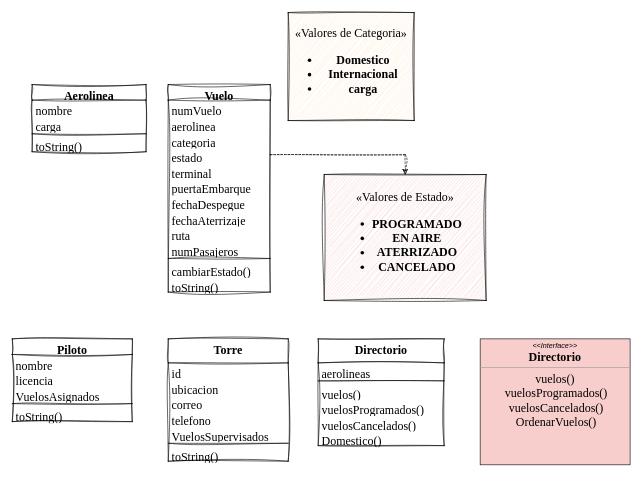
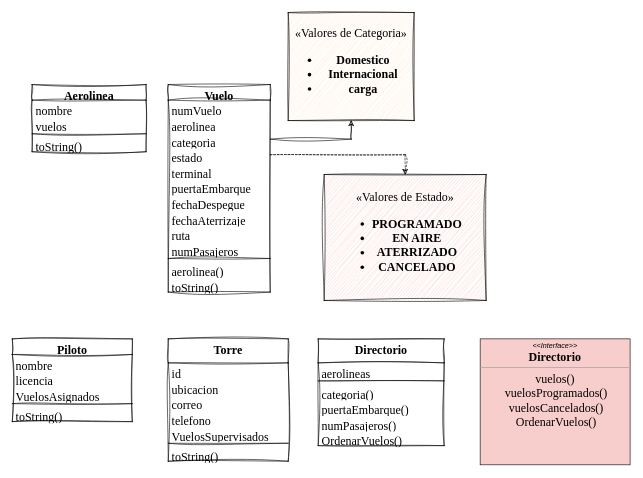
- <mxCell id="32" value="carga" style="text;strokeColor=none;fillColor=none;align=left;verticalAlign=top;spacingLeft=4;spacingRight=4;overflow=hidden;rotatable=0;points=[[0,0.5],[1,0.5]];portConstraint=eastwest;whiteSpace=wrap;html=1;fontSize=20;fontFamily=Architects Daughter;" parent="30" vertex="1"><mxGeometry y="52" width="190" height="26" as="geometry" /></mxCell>
+ <mxCell id="32" value="vuelos" style="text;strokeColor=none;fillColor=none;align=left;verticalAlign=top;spacingLeft=4;spacingRight=4;overflow=hidden;rotatable=0;points=[[0,0.5],[1,0.5]];portConstraint=eastwest;whiteSpace=wrap;html=1;fontSize=20;fontFamily=Architects Daughter;" parent="30" vertex="1"><mxGeometry y="52" width="190" height="26" as="geometry" /></mxCell>
+ <mxCell id="36" style="edgeStyle=orthogonalEdgeStyle;rounded=0;sketch=1;hachureGap=4;jiggle=2;curveFitting=1;orthogonalLoop=1;jettySize=auto;html=1;fontFamily=Architects Daughter;fontSource=https%3A%2F%2Ffonts.googleapis.com%2Fcss%3Ffamily%3DArchitects%2BDaughter;fontSize=16;" parent="1" source="5" target="35" edge="1"><mxGeometry relative="1" as="geometry"><mxPoint x="520" y="240" as="targetPoint" /></mxGeometry></mxCell>
- <mxCell id="14" value="cambiarEstado()" style="text;strokeColor=none;fillColor=none;align=left;verticalAlign=top;spacingLeft=4;spacingRight=4;overflow=hidden;rotatable=0;points=[[0,0.5],[1,0.5]];portConstraint=eastwest;whiteSpace=wrap;html=1;fontSize=20;fontFamily=Architects Daughter;" parent="2" vertex="1"><mxGeometry y="294" width="170" height="26" as="geometry" /></mxCell>
+ <mxCell id="14" value="aerolinea()" style="text;strokeColor=none;fillColor=none;align=left;verticalAlign=top;spacingLeft=4;spacingRight=4;overflow=hidden;rotatable=0;points=[[0,0.5],[1,0.5]];portConstraint=eastwest;whiteSpace=wrap;html=1;fontSize=20;fontFamily=Architects Daughter;" parent="2" vertex="1"><mxGeometry y="294" width="170" height="26" as="geometry" /></mxCell>
- <mxCell id="42" value="vuelos()" style="text;strokeColor=none;fillColor=none;align=left;verticalAlign=top;spacingLeft=4;spacingRight=4;overflow=hidden;rotatable=0;points=[[0,0.5],[1,0.5]];portConstraint=eastwest;whiteSpace=wrap;html=1;fontSize=20;fontFamily=Architects Daughter;" parent="39" vertex="1"><mxGeometry y="74" width="210" height="26" as="geometry" /></mxCell>
+ <mxCell id="42" value="categoria()" style="text;strokeColor=none;fillColor=none;align=left;verticalAlign=top;spacingLeft=4;spacingRight=4;overflow=hidden;rotatable=0;points=[[0,0.5],[1,0.5]];portConstraint=eastwest;whiteSpace=wrap;html=1;fontSize=20;fontFamily=Architects Daughter;" parent="39" vertex="1"><mxGeometry y="74" width="210" height="26" as="geometry" /></mxCell>
- <mxCell id="43" value="vuelosProgramados()" style="text;strokeColor=none;fillColor=none;align=left;verticalAlign=top;spacingLeft=4;spacingRight=4;overflow=hidden;rotatable=0;points=[[0,0.5],[1,0.5]];portConstraint=eastwest;whiteSpace=wrap;html=1;fontSize=20;fontFamily=Architects Daughter;" parent="39" vertex="1"><mxGeometry y="100" width="210" height="26" as="geometry" /></mxCell>
+ <mxCell id="43" value="puertaEmbarque()" style="text;strokeColor=none;fillColor=none;align=left;verticalAlign=top;spacingLeft=4;spacingRight=4;overflow=hidden;rotatable=0;points=[[0,0.5],[1,0.5]];portConstraint=eastwest;whiteSpace=wrap;html=1;fontSize=20;fontFamily=Architects Daughter;" parent="39" vertex="1"><mxGeometry y="100" width="210" height="26" as="geometry" /></mxCell>
- <mxCell id="44" value="vuelosCancelados()" style="text;strokeColor=none;fillColor=none;align=left;verticalAlign=top;spacingLeft=4;spacingRight=4;overflow=hidden;rotatable=0;points=[[0,0.5],[1,0.5]];portConstraint=eastwest;whiteSpace=wrap;html=1;fontSize=20;fontFamily=Architects Daughter;" parent="39" vertex="1"><mxGeometry y="126" width="210" height="26" as="geometry" /></mxCell>
+ <mxCell id="44" value="numPasajeros()" style="text;strokeColor=none;fillColor=none;align=left;verticalAlign=top;spacingLeft=4;spacingRight=4;overflow=hidden;rotatable=0;points=[[0,0.5],[1,0.5]];portConstraint=eastwest;whiteSpace=wrap;html=1;fontSize=20;fontFamily=Architects Daughter;" parent="39" vertex="1"><mxGeometry y="126" width="210" height="26" as="geometry" /></mxCell>
- <mxCell id="45" value="Domestico()" style="text;strokeColor=none;fillColor=none;align=left;verticalAlign=top;spacingLeft=4;spacingRight=4;overflow=hidden;rotatable=0;points=[[0,0.5],[1,0.5]];portConstraint=eastwest;whiteSpace=wrap;html=1;fontSize=20;fontFamily=Architects Daughter;" parent="39" vertex="1"><mxGeometry y="152" width="210" height="26" as="geometry" /></mxCell>
+ <mxCell id="45" value="OrdenarVuelos()" style="text;strokeColor=none;fillColor=none;align=left;verticalAlign=top;spacingLeft=4;spacingRight=4;overflow=hidden;rotatable=0;points=[[0,0.5],[1,0.5]];portConstraint=eastwest;whiteSpace=wrap;html=1;fontSize=20;fontFamily=Architects Daughter;" parent="39" vertex="1"><mxGeometry y="152" width="210" height="26" as="geometry" /></mxCell>
